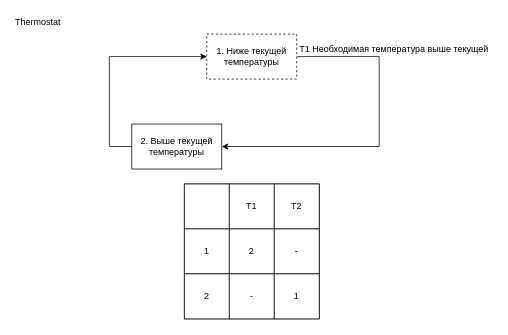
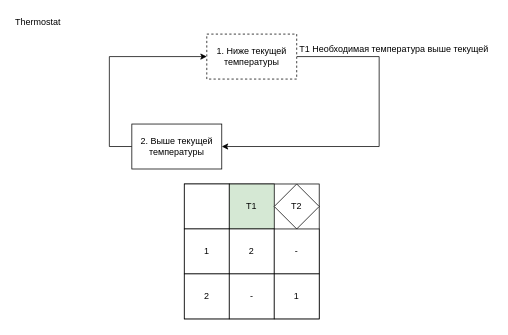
- <mxCell id="10" value="T1" style="whiteSpace=wrap;html=1;aspect=fixed;" vertex="1" parent="1"><mxGeometry x="305" y="245" width="60" height="60" as="geometry" /></mxCell>
+ <mxCell id="10" value="T1" style="whiteSpace=wrap;html=1;aspect=fixed;fillColor=#d5e8d4;" vertex="1" parent="1"><mxGeometry x="305" y="245" width="60" height="60" as="geometry" /></mxCell>
- <mxCell id="11" value="T2" style="whiteSpace=wrap;html=1;aspect=fixed;" vertex="1" parent="1"><mxGeometry x="365" y="245" width="60" height="60" as="geometry" /></mxCell>
+ <mxCell id="11" value="T2" style="rhombus;whiteSpace=wrap;html=1;aspect=fixed;" vertex="1" parent="1"><mxGeometry x="365" y="245" width="60" height="60" as="geometry" /></mxCell>
